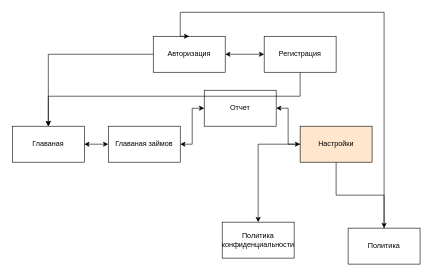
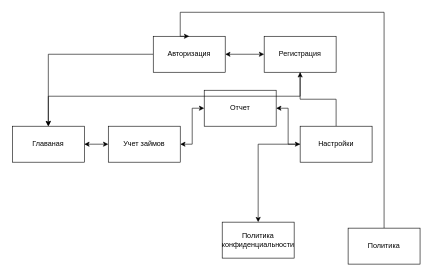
- <mxCell id="7" value="Главаная займов" style="rounded=0;whiteSpace=wrap;html=1;" vertex="1" parent="1"><mxGeometry x="180" y="210" width="120" height="60" as="geometry" /></mxCell>
+ <mxCell id="7" value="Учет займов" style="rounded=0;whiteSpace=wrap;html=1;" vertex="1" parent="1"><mxGeometry x="180" y="210" width="120" height="60" as="geometry" /></mxCell>
- <mxCell id="15" value="Настройки" style="rounded=0;whiteSpace=wrap;html=1;fillColor=#ffe6cc;" vertex="1" parent="1"><mxGeometry x="500" y="210" width="120" height="60" as="geometry" /></mxCell>
+ <mxCell id="15" value="Настройки" style="rounded=0;whiteSpace=wrap;html=1;" vertex="1" parent="1"><mxGeometry x="500" y="210" width="120" height="60" as="geometry" /></mxCell>
- <mxCell id="13" style="edgeStyle=orthogonalEdgeStyle;rounded=0;orthogonalLoop=1;jettySize=auto;html=1;entryX=0.5;entryY=0;entryDx=0;entryDy=0;" edge="1" parent="1" source="15" target="17"><mxGeometry relative="1" as="geometry" /></mxCell>
+ <mxCell id="13" style="edgeStyle=orthogonalEdgeStyle;rounded=0;orthogonalLoop=1;jettySize=auto;html=1;" edge="1" parent="1" source="15" target="11"><mxGeometry relative="1" as="geometry" /></mxCell>
